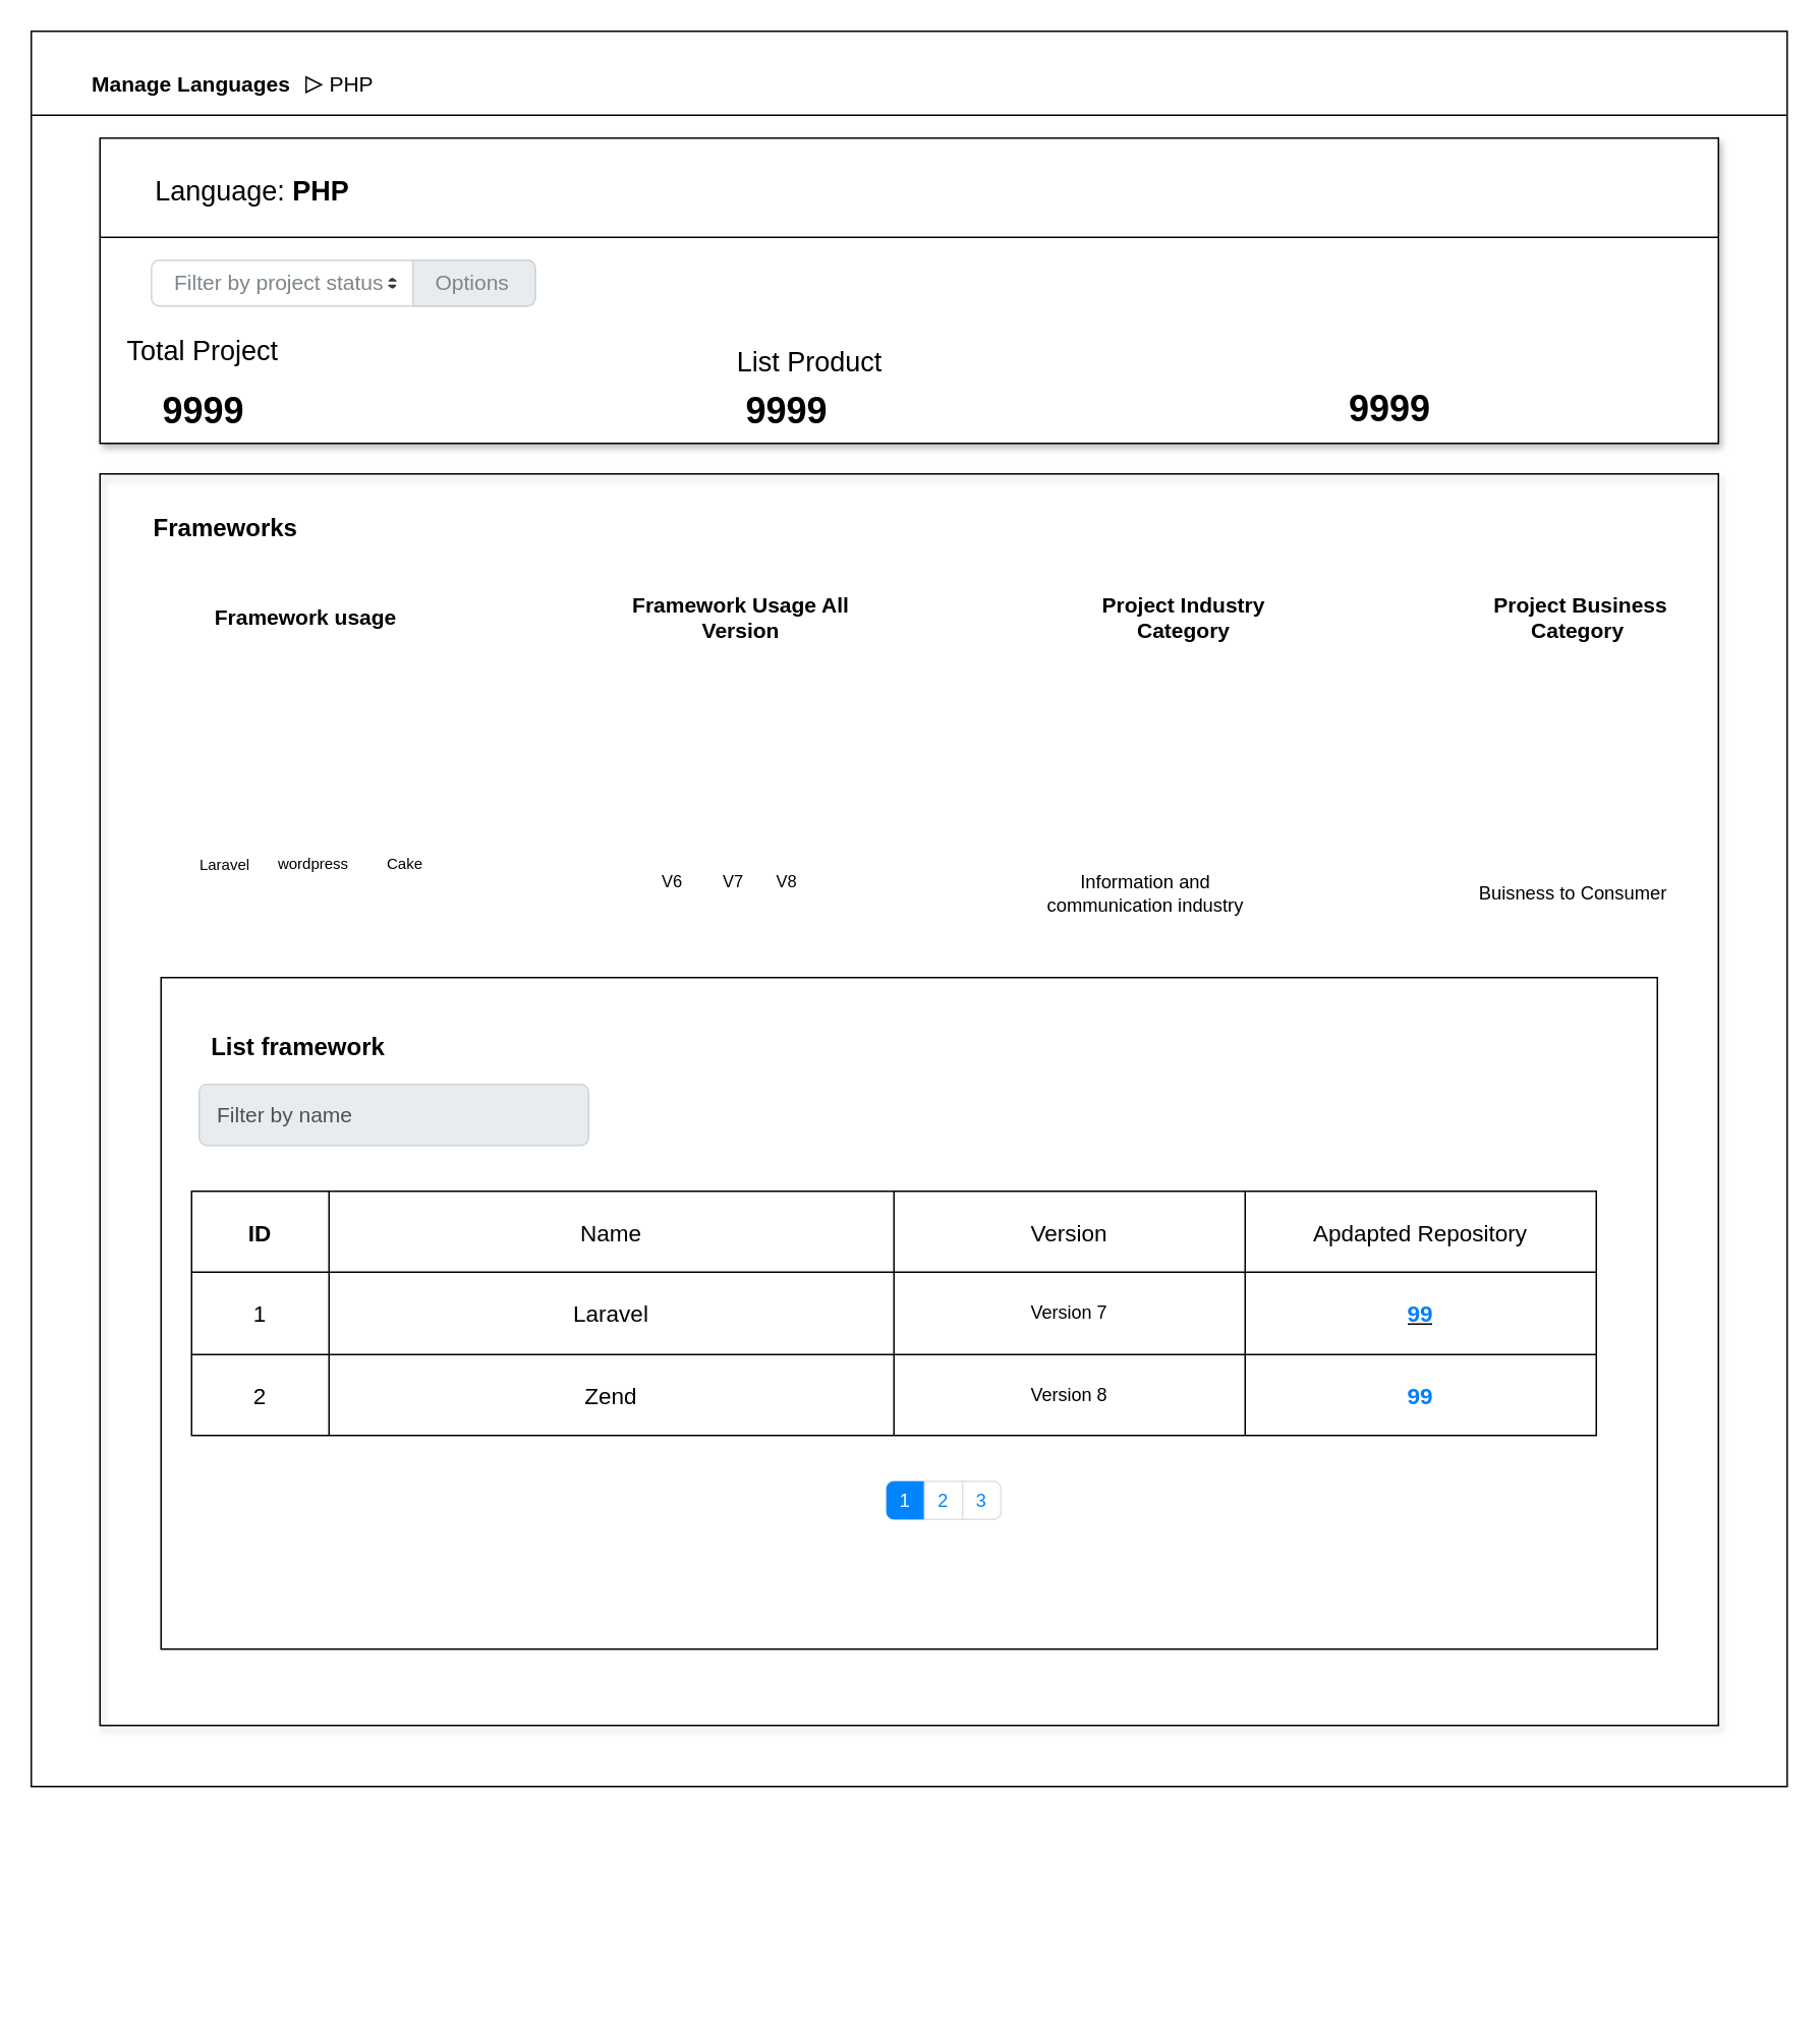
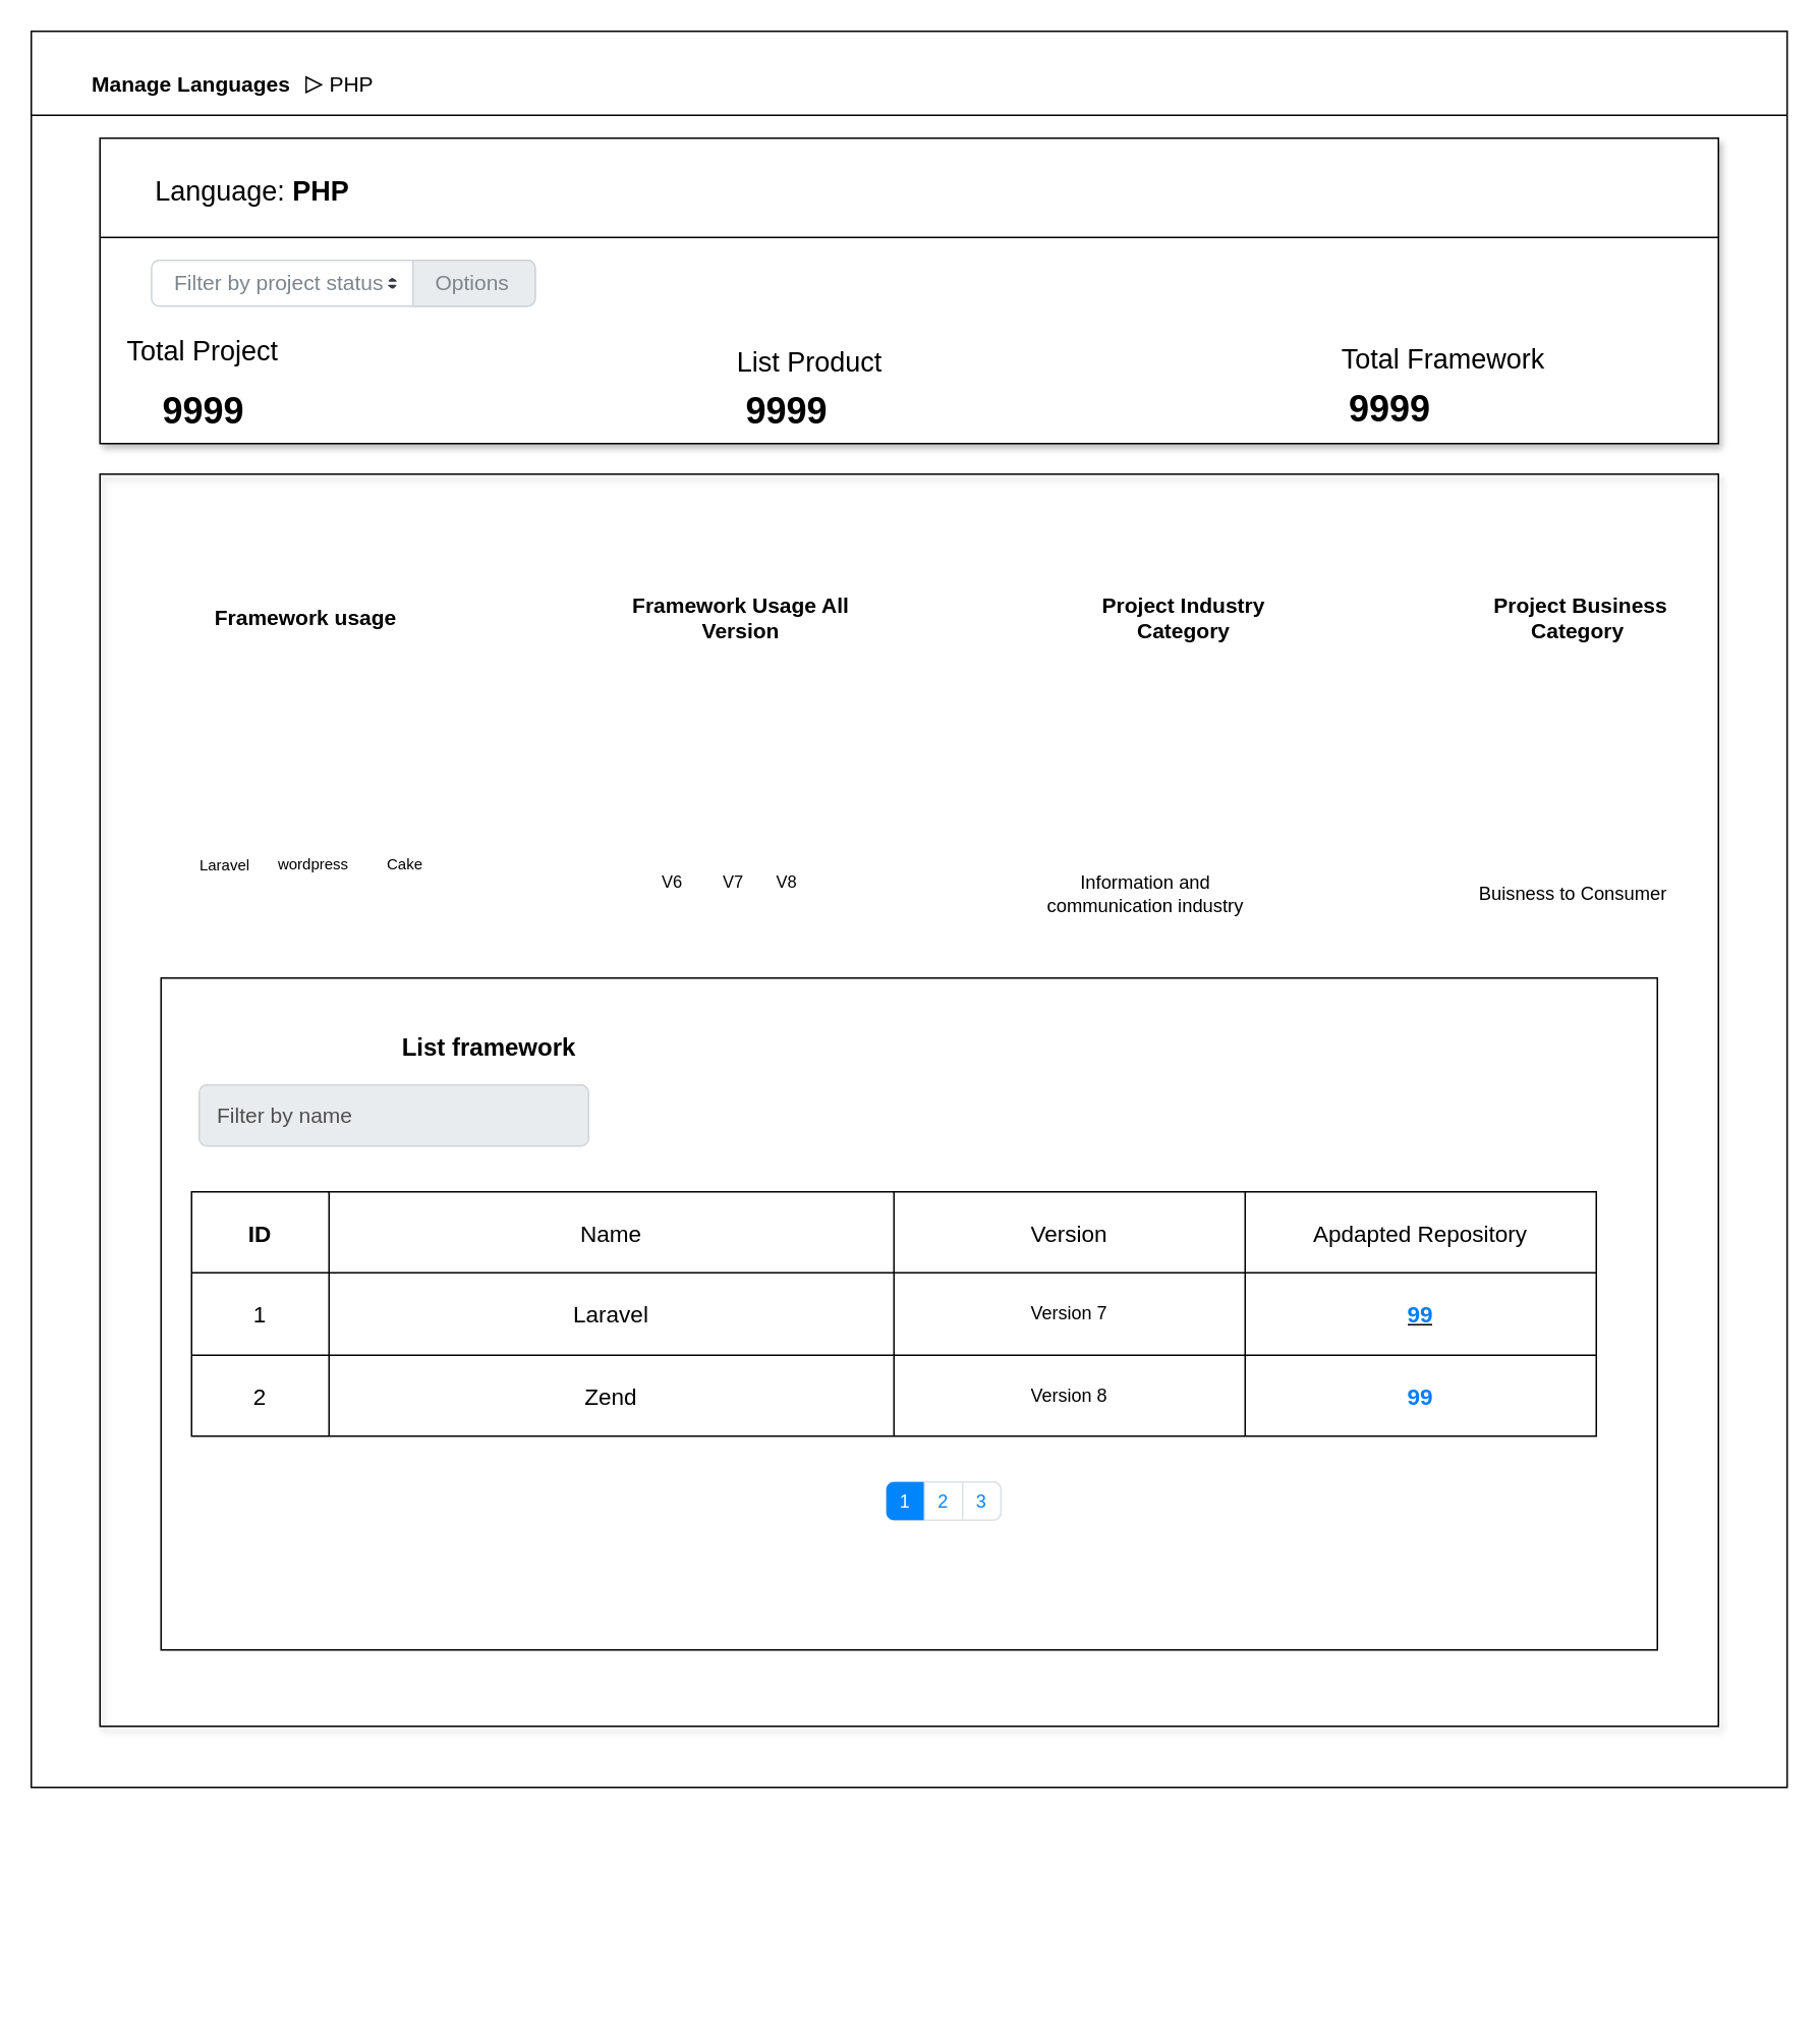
+ <mxCell id="6" value="Total Framework" style="text;html=1;strokeColor=none;fillColor=none;align=center;verticalAlign=middle;whiteSpace=wrap;rounded=0;fontSize=18;" parent="1" vertex="1"><mxGeometry x="860" y="220" width="170" height="30" as="geometry" /></mxCell>
- <mxCell id="23" value="&lt;b&gt;Frameworks&lt;/b&gt;" style="text;html=1;strokeColor=none;fillColor=none;align=center;verticalAlign=middle;whiteSpace=wrap;rounded=0;shadow=1;glass=0;dashed=0;labelBackgroundColor=none;labelBorderColor=none;sketch=0;fontFamily=Helvetica;fontSize=16;fontColor=default;" parent="1" vertex="1"><mxGeometry x="75" y="330" width="145" height="30" as="geometry" /></mxCell>
- <mxCell id="21" value="&lt;font style=&quot;font-size: 16px&quot;&gt;&lt;b&gt;List framework&lt;/b&gt;&lt;/font&gt;" style="text;html=1;strokeColor=none;fillColor=none;align=center;verticalAlign=middle;whiteSpace=wrap;rounded=0;shadow=1;glass=0;dashed=0;labelBackgroundColor=none;labelBorderColor=none;sketch=0;fontFamily=Helvetica;fontSize=15;fontColor=default;" parent="1" vertex="1"><mxGeometry x="120" y="670" width="150" height="30" as="geometry" /></mxCell>
+ <mxCell id="21" value="&lt;font style=&quot;font-size: 16px&quot;&gt;&lt;b&gt;List framework&lt;/b&gt;&lt;/font&gt;" style="text;html=1;strokeColor=none;fillColor=none;align=center;verticalAlign=middle;whiteSpace=wrap;rounded=0;shadow=1;glass=0;dashed=0;labelBackgroundColor=none;labelBorderColor=none;sketch=0;fontFamily=Helvetica;fontSize=15;fontColor=default;" parent="1" vertex="1"><mxGeometry x="245" y="670" width="150" height="30" as="geometry" /></mxCell>
